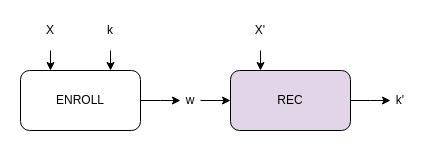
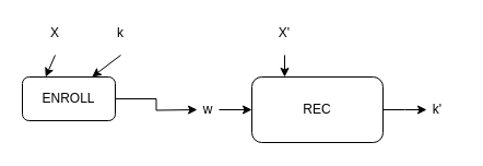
- <mxCell id="3" value="ENROLL" style="rounded=1;whiteSpace=wrap;html=1;" vertex="1" parent="1"><mxGeometry x="20" y="70" width="120" height="60" as="geometry" /></mxCell>
+ <mxCell id="3" value="ENROLL" style="rounded=1;whiteSpace=wrap;html=1;" vertex="1" parent="1"><mxGeometry x="20" y="70" width="85" height="40" as="geometry" /></mxCell>
- <mxCell id="11" value="REC" style="rounded=1;whiteSpace=wrap;html=1;fillColor=#e1d5e7;" vertex="1" parent="1"><mxGeometry x="230" y="70" width="120" height="60" as="geometry" /></mxCell>
+ <mxCell id="11" value="REC" style="rounded=1;whiteSpace=wrap;html=1;" vertex="1" parent="1"><mxGeometry x="230" y="70" width="120" height="60" as="geometry" /></mxCell>
